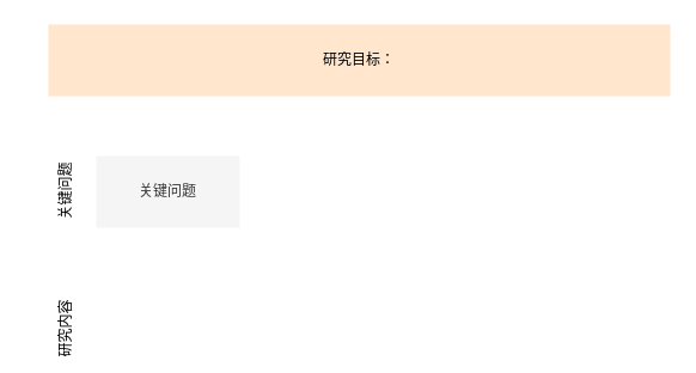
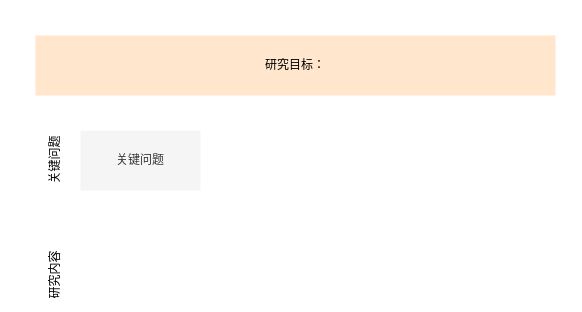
- <mxCell id="2" value="研究目标：" style="rounded=0;whiteSpace=wrap;html=1;fillColor=#ffe6cc;strokeColor=none;" vertex="1" parent="1"><mxGeometry x="40" y="20" width="520" height="60" as="geometry" /></mxCell>
+ <mxCell id="2" value="研究目标：" style="rounded=0;whiteSpace=wrap;html=1;fillColor=#ffe6cc;strokeColor=none;" vertex="1" parent="1"><mxGeometry x="35" y="35" width="520" height="60" as="geometry" /></mxCell>
